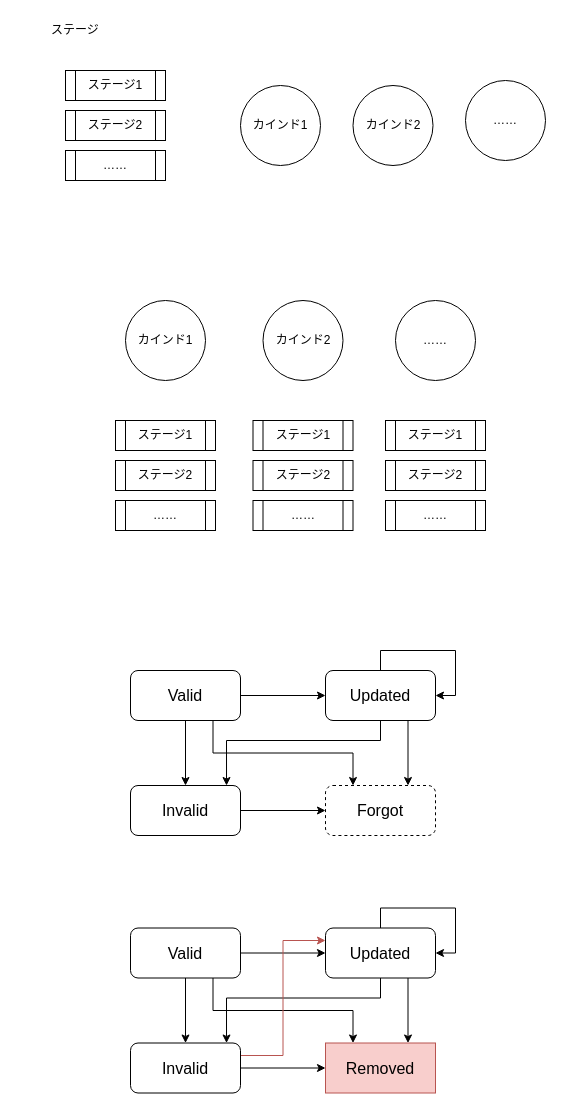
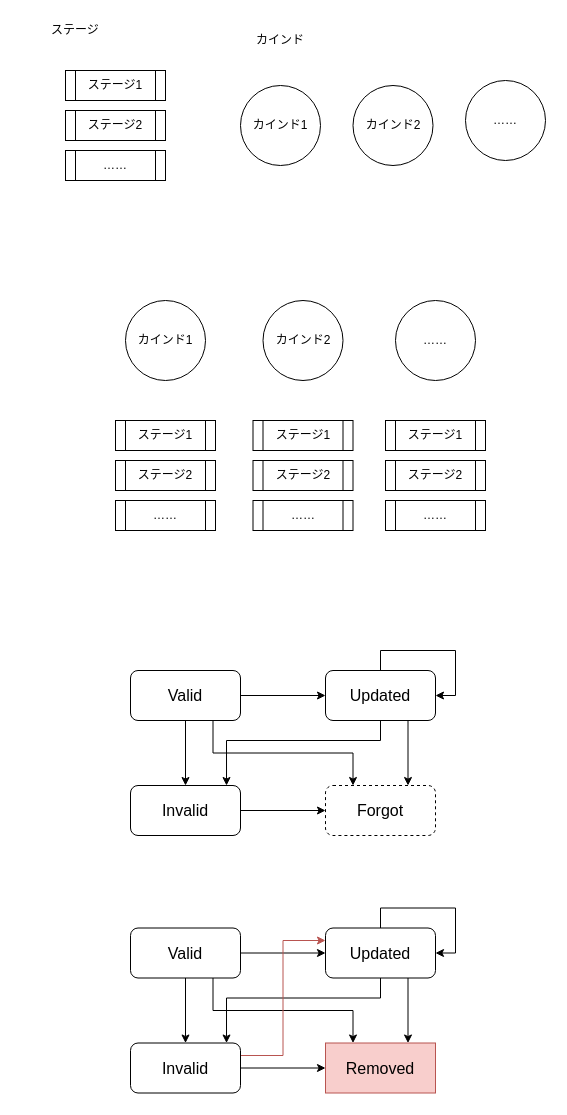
+ <mxCell id="6" value="カインド" style="text;html=1;strokeColor=none;fillColor=none;align=center;verticalAlign=middle;whiteSpace=wrap;rounded=0;" parent="1" vertex="1"><mxGeometry x="225" y="30" width="110" height="20" as="geometry" /></mxCell>
